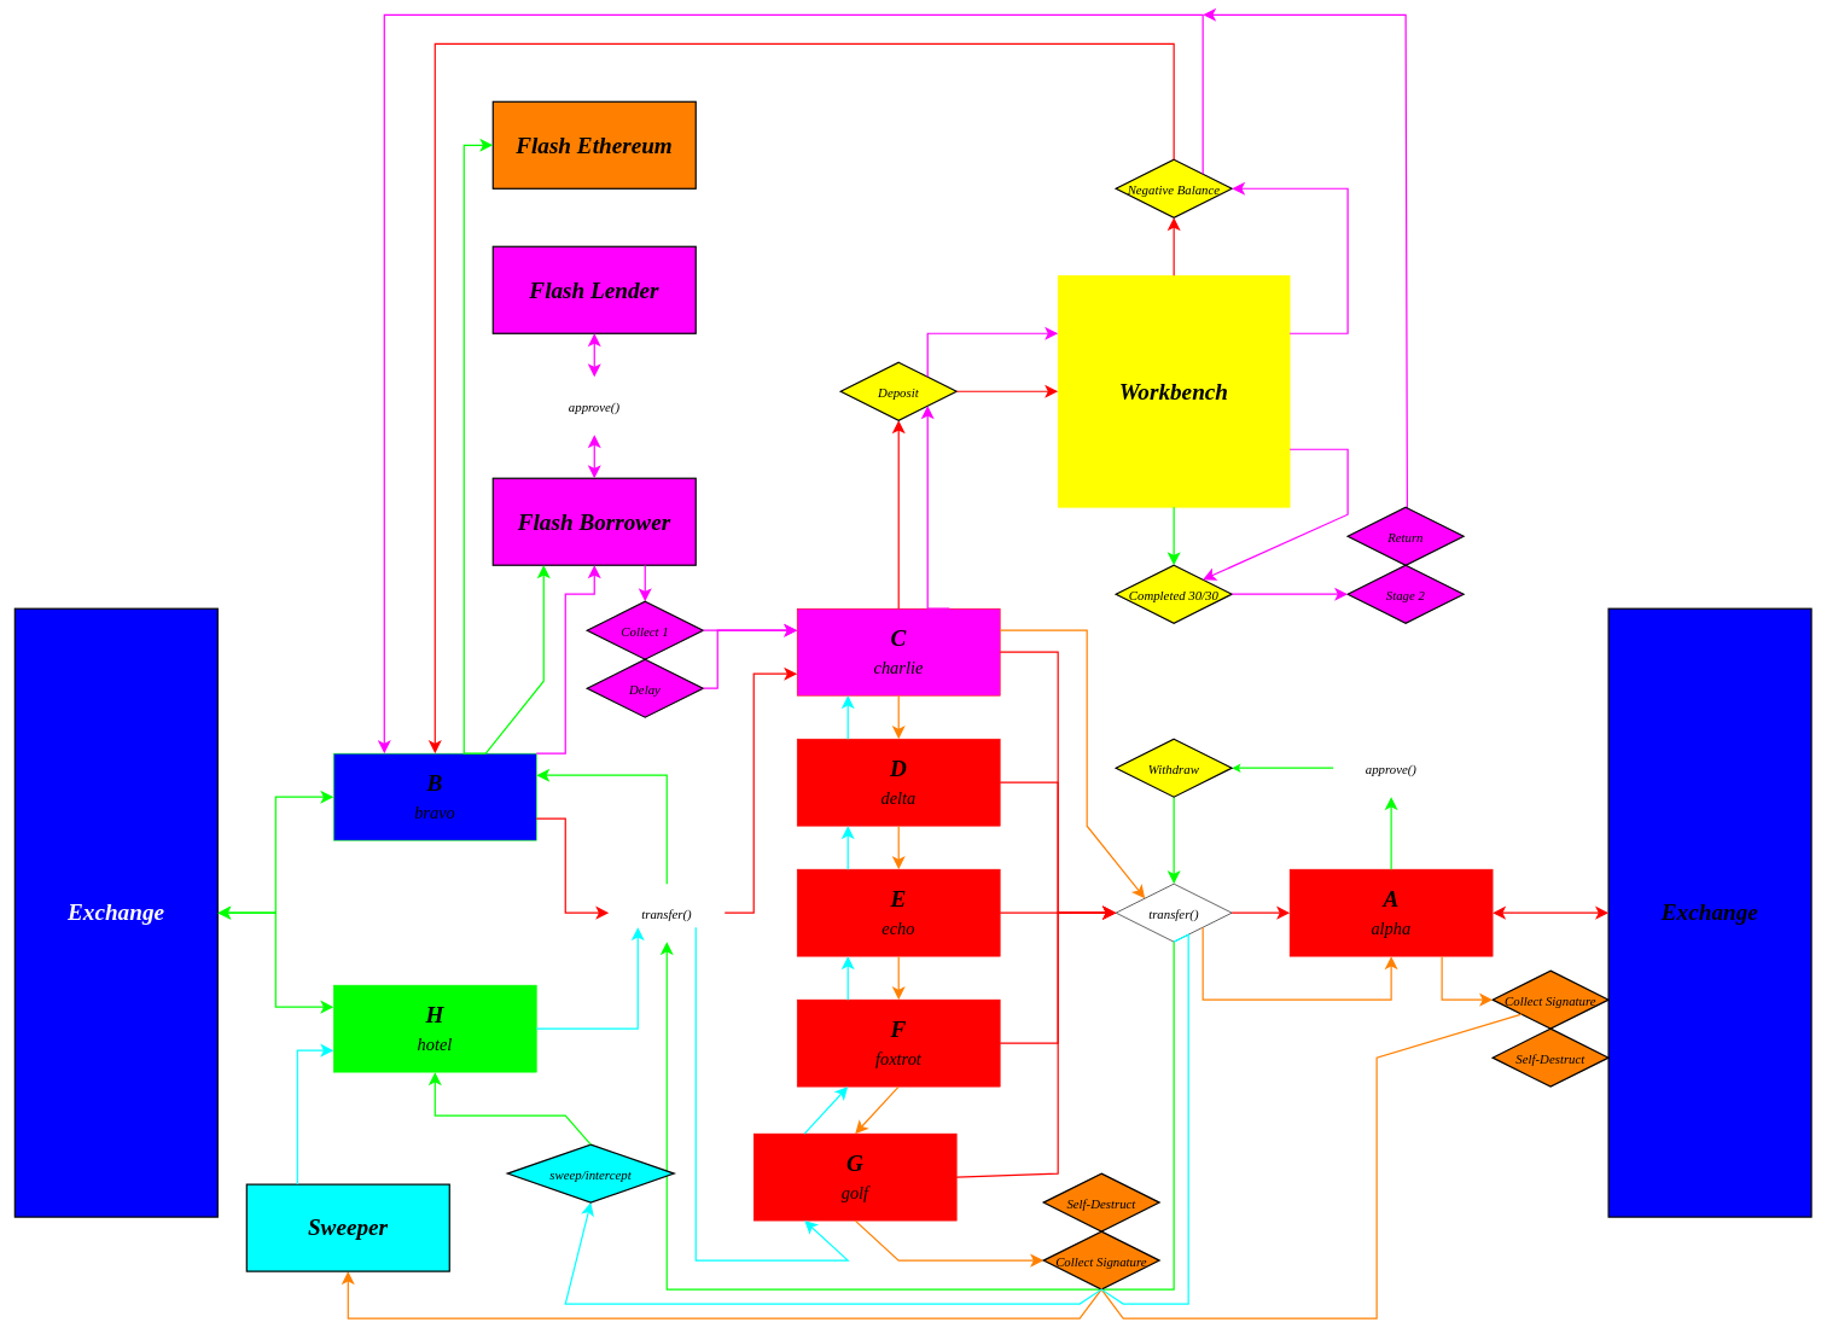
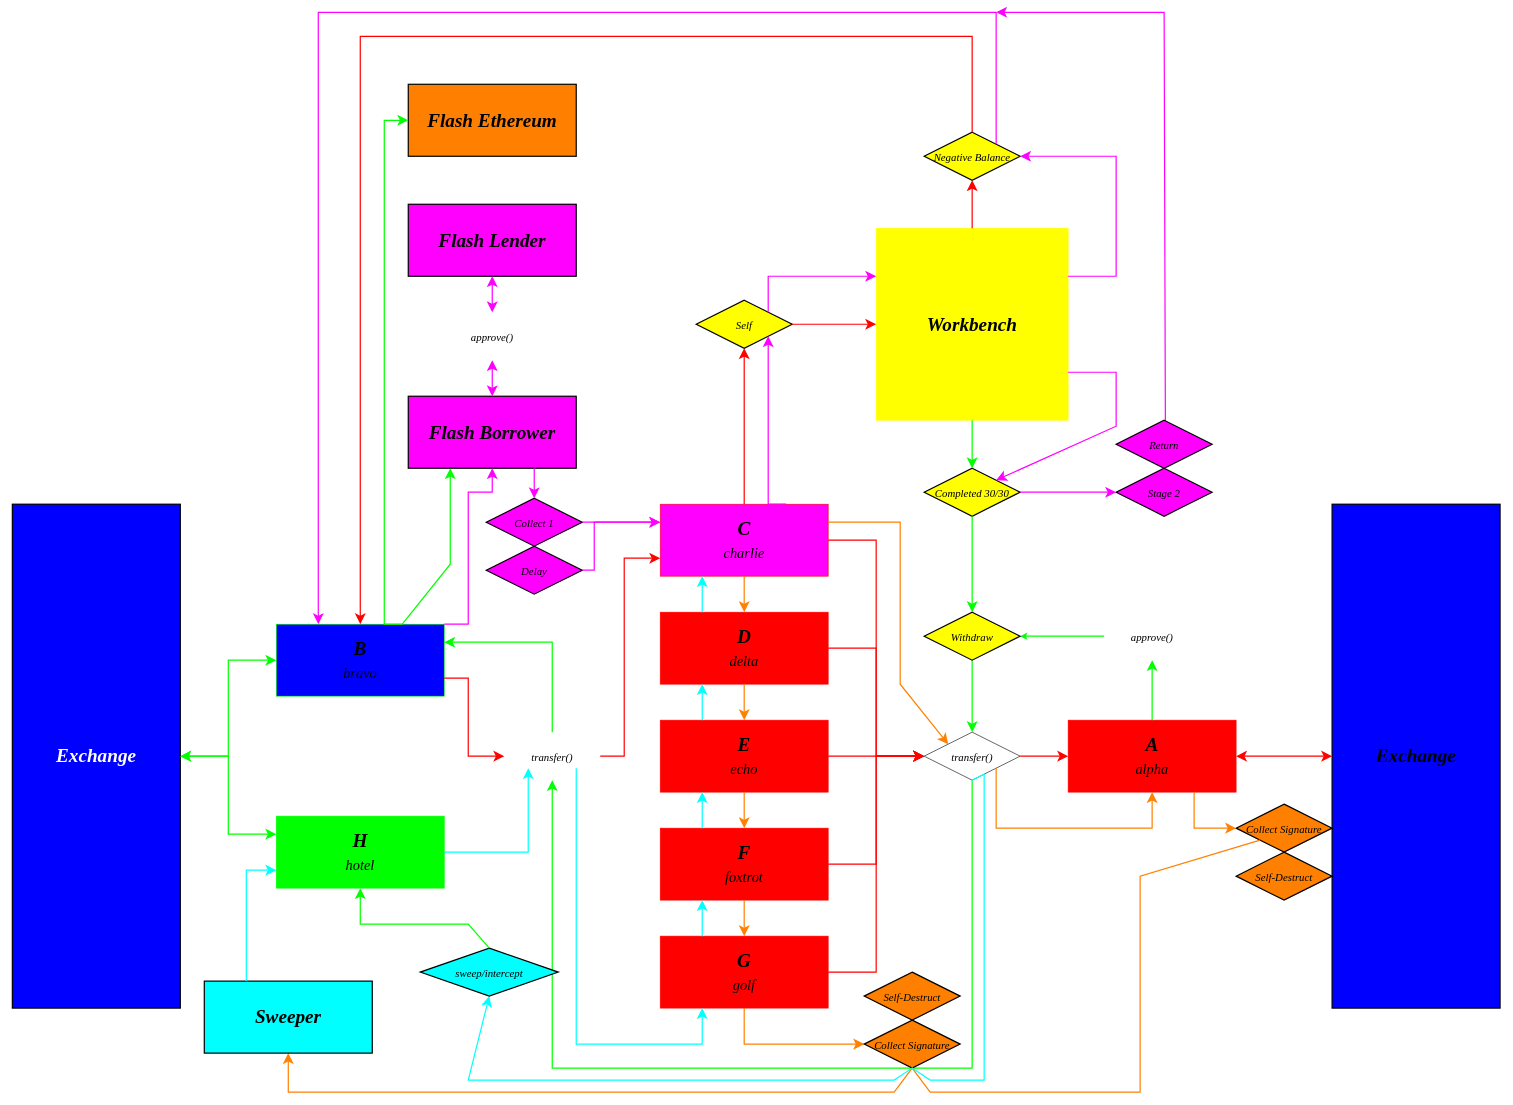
- <mxCell id="24" value="&lt;font face=&quot;Arial Narrow&quot;&gt;&lt;span style=&quot;font-size: 18px;&quot;&gt;&lt;i&gt;Deposit&lt;/i&gt;&lt;/span&gt;&lt;/font&gt;" style="shape=rhombus;perimeter=rhombusPerimeter;whiteSpace=wrap;html=1;align=center;fillColor=#FFFF00;fontColor=#000000;fontSize=24;strokeColor=#000000;strokeWidth=2;" vertex="1" parent="1"><mxGeometry x="1160" y="500" width="160" height="80" as="geometry" /></mxCell>
+ <mxCell id="24" value="&lt;font face=&quot;Arial Narrow&quot;&gt;&lt;span style=&quot;font-size: 18px;&quot;&gt;&lt;i&gt;Self&lt;/i&gt;&lt;/span&gt;&lt;/font&gt;" style="shape=rhombus;perimeter=rhombusPerimeter;whiteSpace=wrap;html=1;align=center;fillColor=#FFFF00;fontColor=#000000;fontSize=24;strokeColor=#000000;strokeWidth=2;" vertex="1" parent="1"><mxGeometry x="1160" y="500" width="160" height="80" as="geometry" /></mxCell>
+ <mxCell id="28" value="" style="endArrow=none;html=1;rounded=0;entryX=0.5;entryY=1;entryDx=0;entryDy=0;endFill=0;startArrow=classic;startFill=1;targetPerimeterSpacing=0;endSize=6;startSize=12;strokeWidth=2;strokeColor=#00FF00;exitX=0.5;exitY=0;exitDx=0;exitDy=0;" edge="1" parent="1" source="40" target="26"><mxGeometry relative="1" as="geometry"><mxPoint x="1730" y="1220" as="sourcePoint" /><mxPoint x="1730" y="840" as="targetPoint" /><Array as="points" /></mxGeometry></mxCell>
- <mxCell id="6" value="&lt;i style=&quot;font-size: 32px;&quot;&gt;&lt;b style=&quot;font-size: 32px;&quot;&gt;G&lt;/b&gt;&lt;/i&gt;&lt;div&gt;&lt;i style=&quot;&quot;&gt;&lt;font style=&quot;font-size: 24px;&quot;&gt;golf&lt;/font&gt;&lt;/i&gt;&lt;/div&gt;" style="whiteSpace=wrap;html=1;align=center;fillColor=#FF0000;strokeColor=#FF0000;fontSize=32;fontFamily=Arial Narrow;" parent="1" vertex="1"><mxGeometry x="1040" y="1565" width="280" height="120" as="geometry" /></mxCell>
+ <mxCell id="6" value="&lt;i style=&quot;font-size: 32px;&quot;&gt;&lt;b style=&quot;font-size: 32px;&quot;&gt;G&lt;/b&gt;&lt;/i&gt;&lt;div&gt;&lt;i style=&quot;&quot;&gt;&lt;font style=&quot;font-size: 24px;&quot;&gt;golf&lt;/font&gt;&lt;/i&gt;&lt;/div&gt;" style="whiteSpace=wrap;html=1;align=center;fillColor=#FF0000;strokeColor=#FF0000;fontSize=32;fontFamily=Arial Narrow;" parent="1" vertex="1"><mxGeometry x="1100" y="1560" width="280" height="120" as="geometry" /></mxCell>
